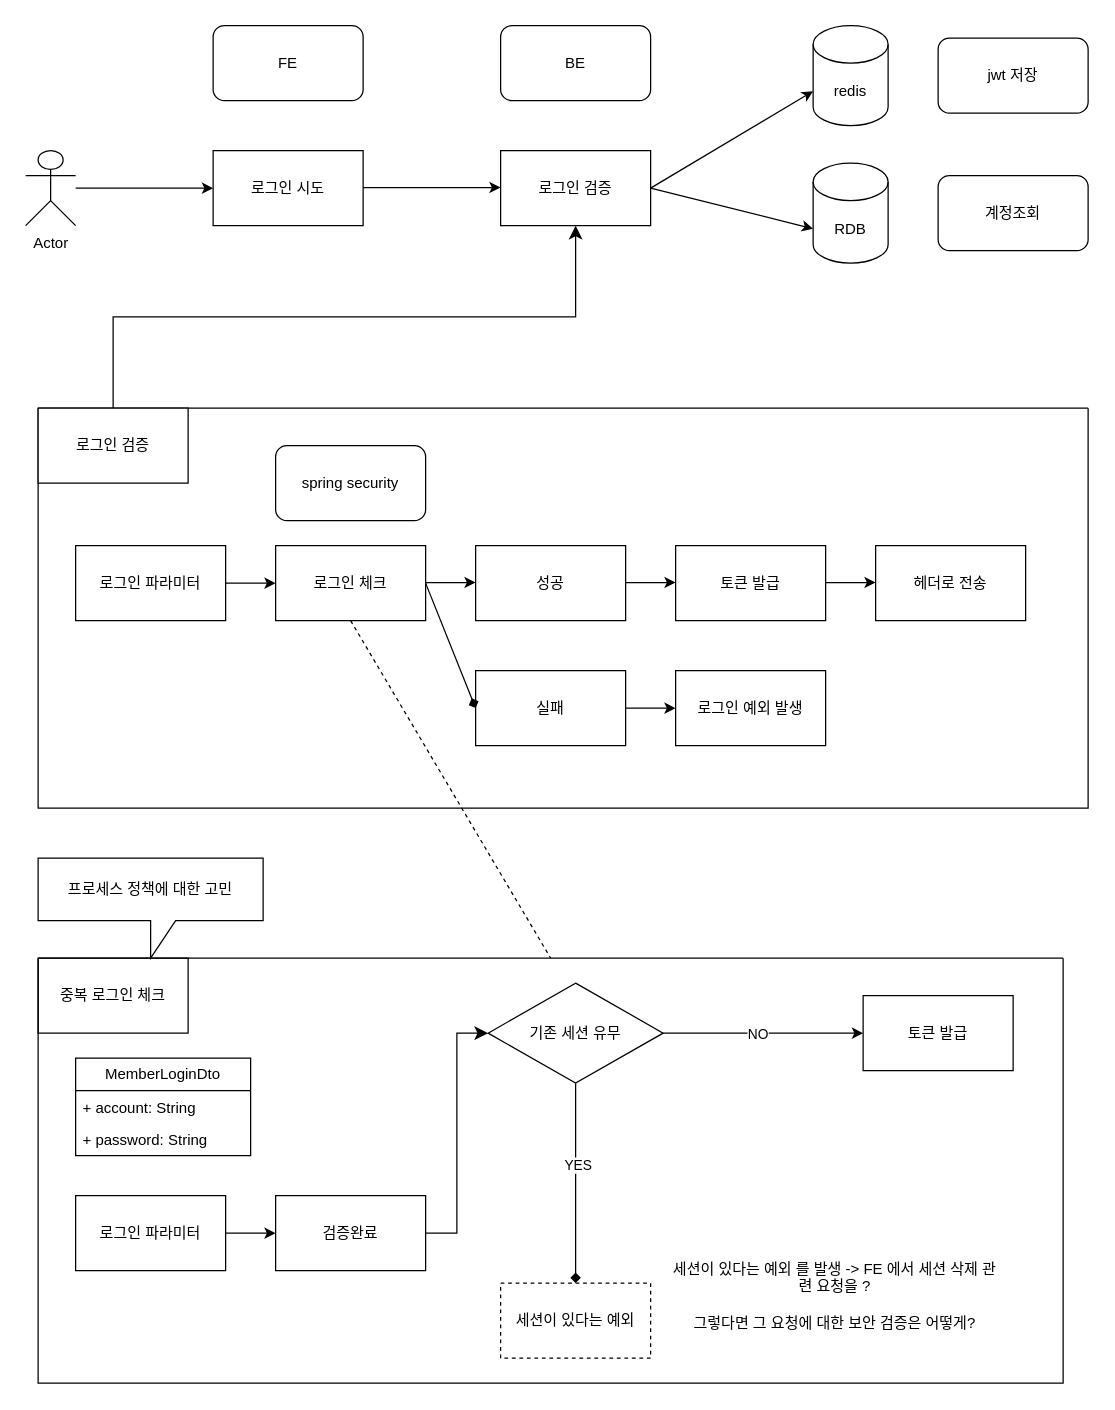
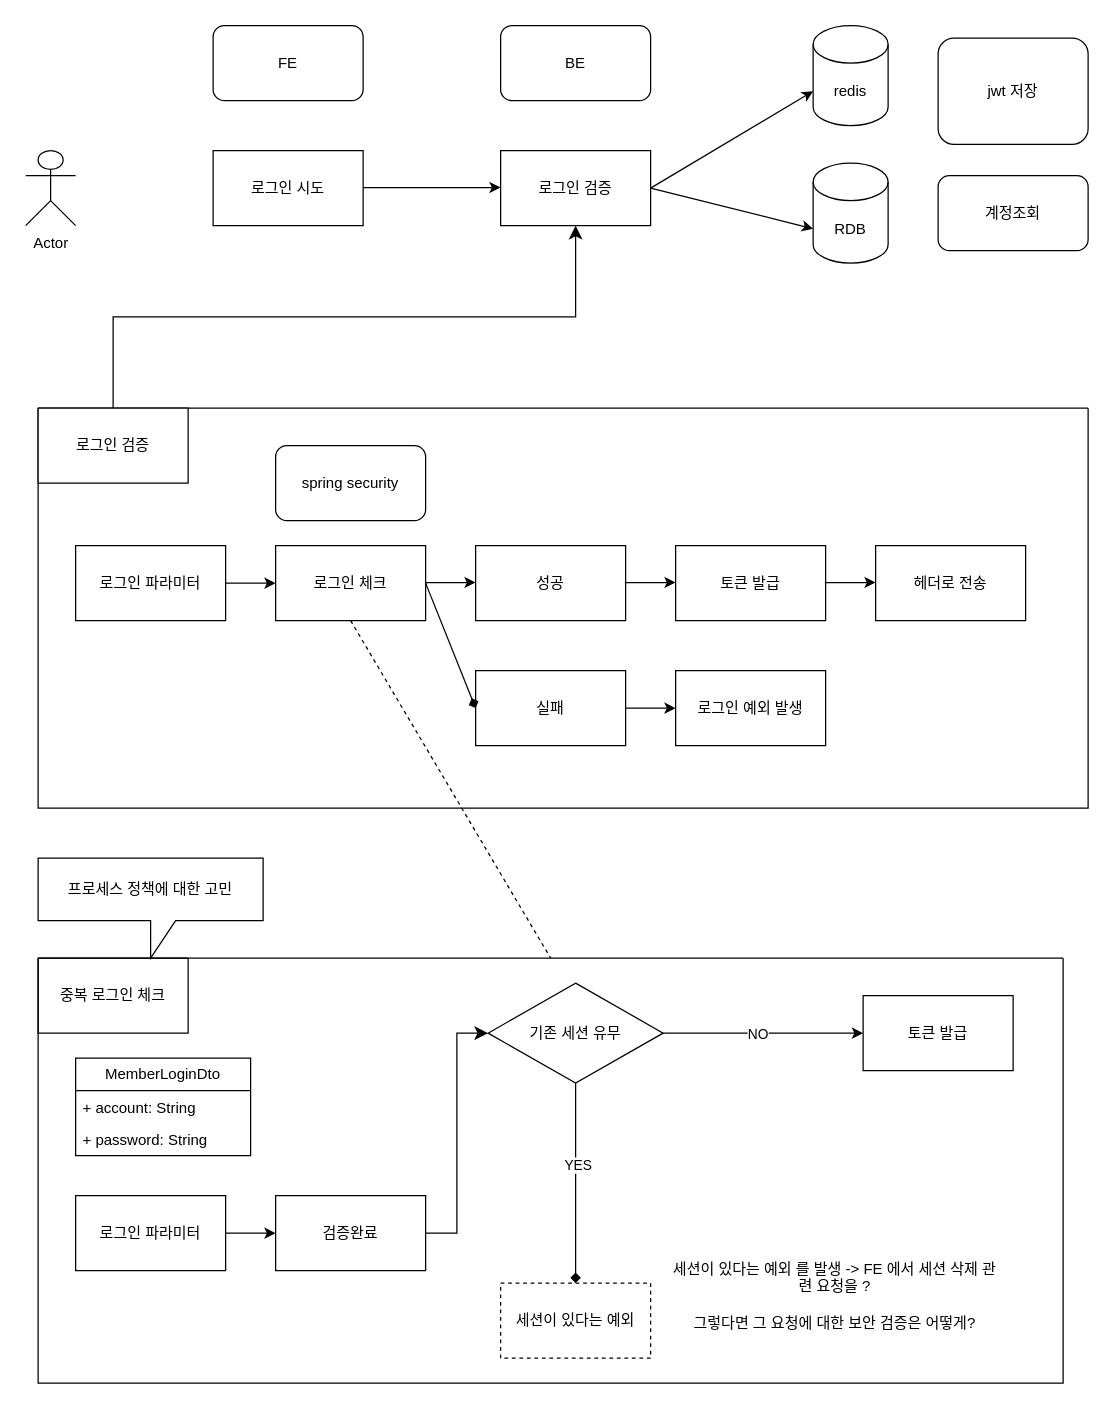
- <mxCell id="13" value="jwt 저장" style="rounded=1;whiteSpace=wrap;html=1;" parent="1" vertex="1"><mxGeometry x="750" y="30" width="120" height="60" as="geometry" /></mxCell>
+ <mxCell id="13" value="jwt 저장" style="rounded=1;whiteSpace=wrap;html=1;" parent="1" vertex="1"><mxGeometry x="750" y="30" width="120" height="85" as="geometry" /></mxCell>
- <mxCell id="9" value="" style="endArrow=classic;html=1;rounded=0;entryX=0;entryY=0.5;entryDx=0;entryDy=0;" parent="1" source="2" target="3" edge="1"><mxGeometry width="50" height="50" relative="1" as="geometry"><mxPoint x="510" y="290" as="sourcePoint" /><mxPoint x="560" y="240" as="targetPoint" /></mxGeometry></mxCell>
